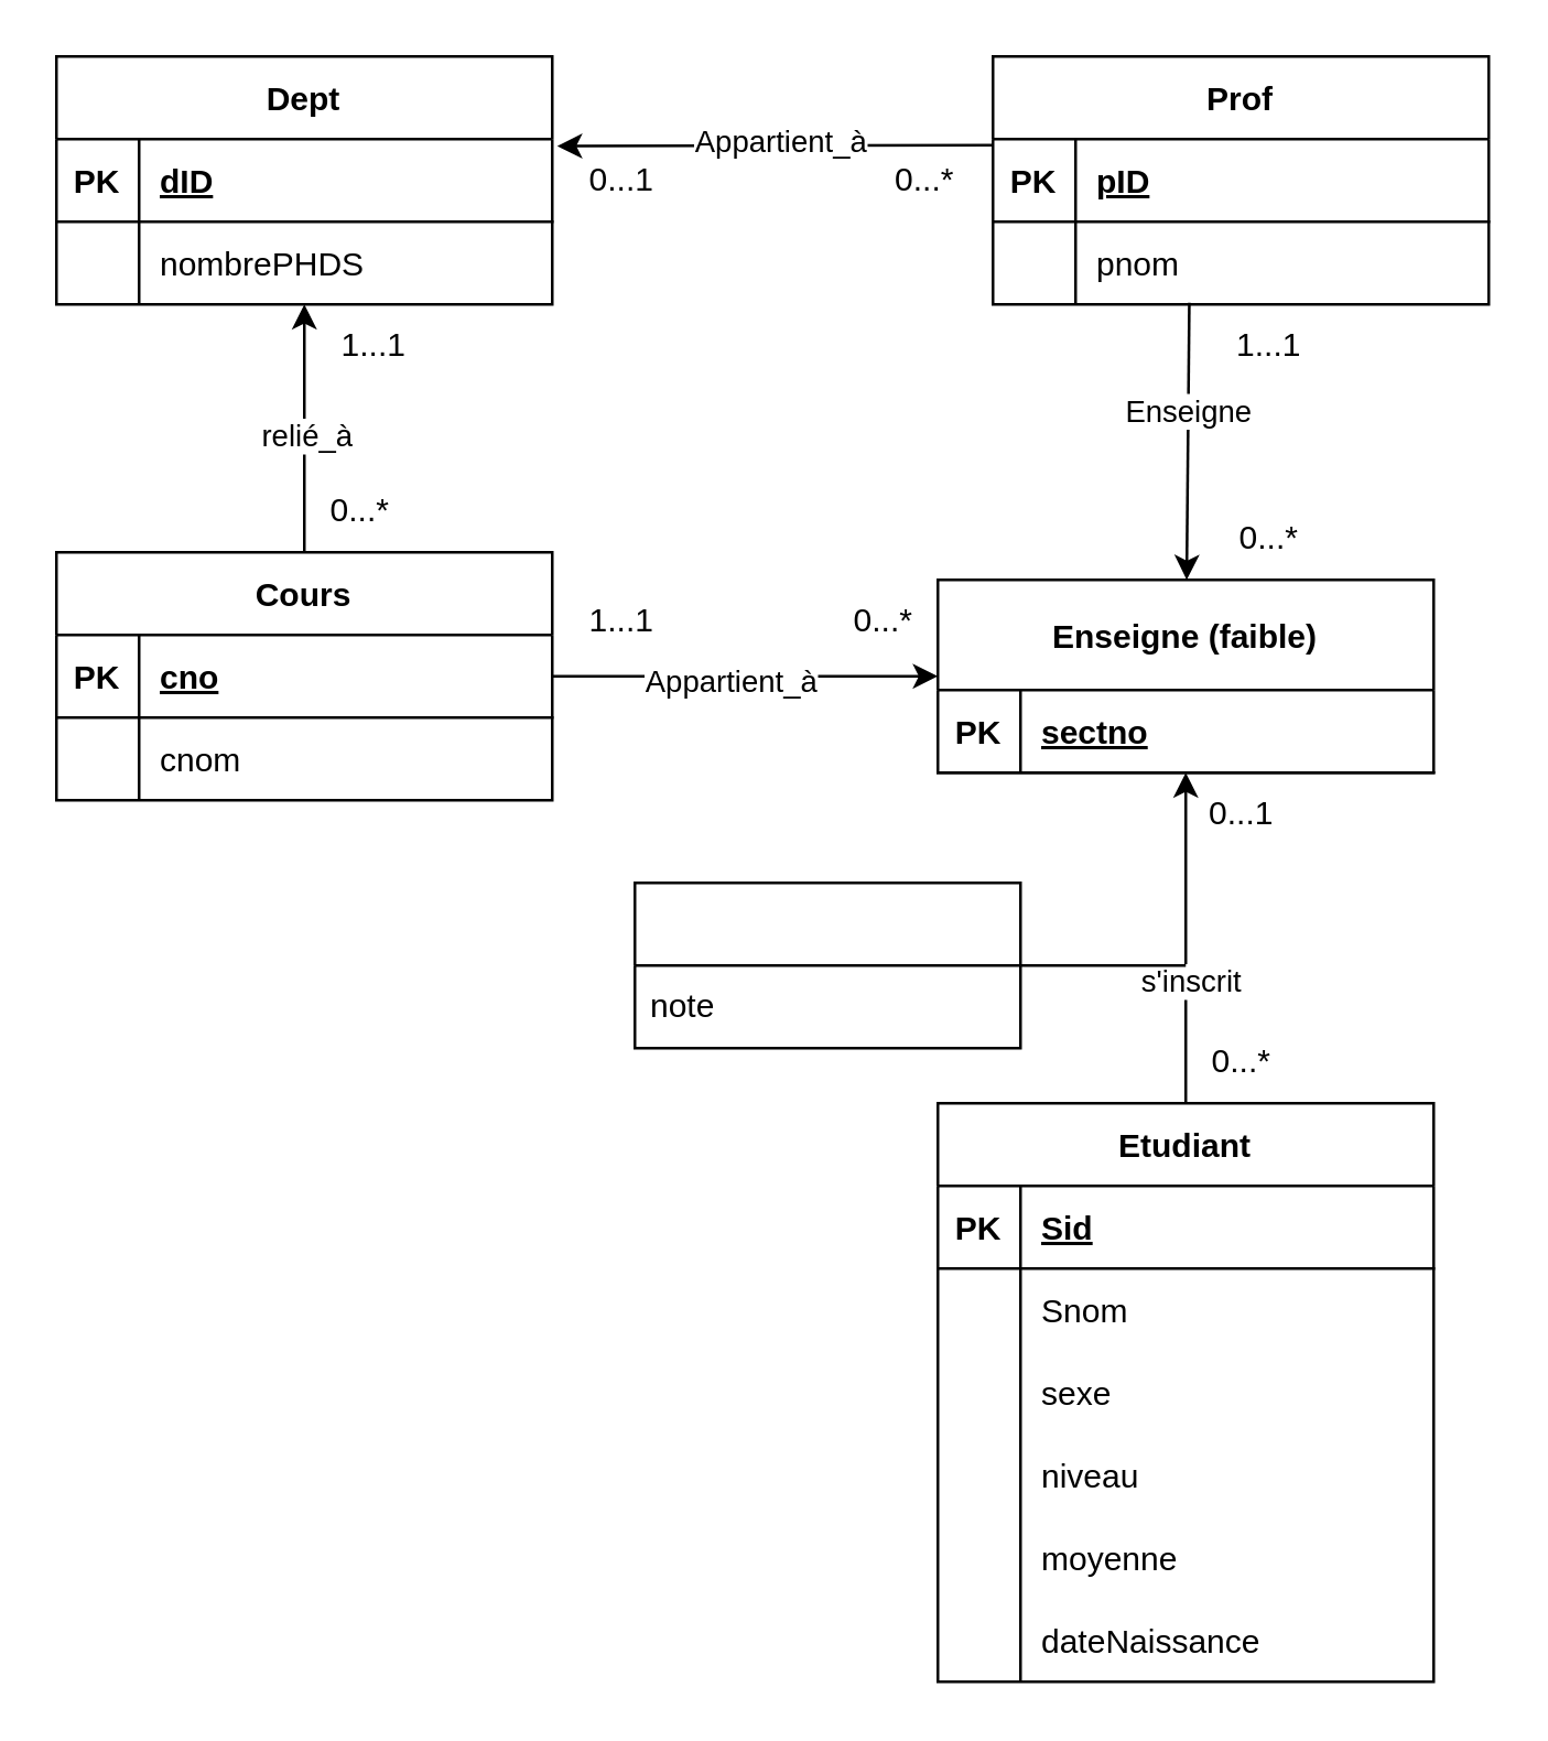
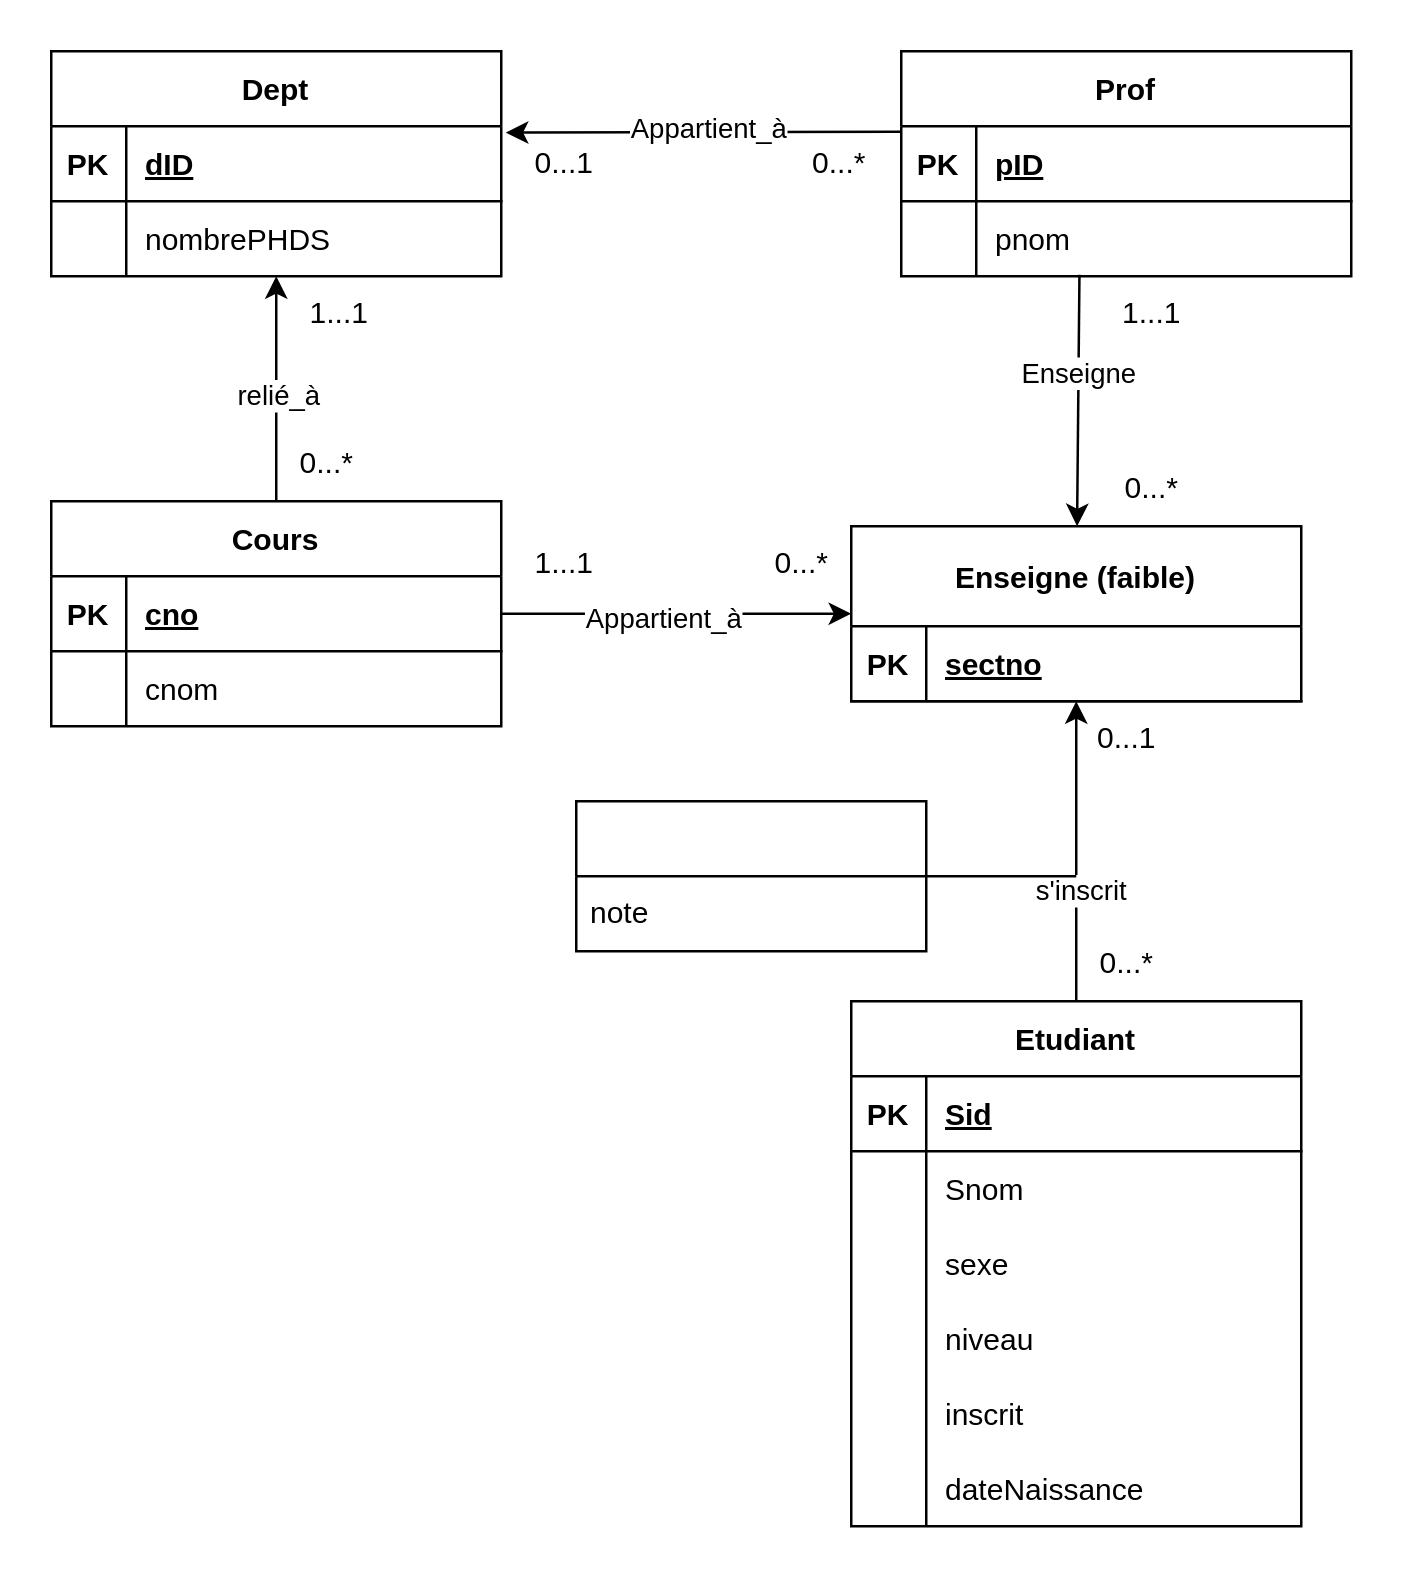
- <mxCell id="17" value="moyenne" style="shape=partialRectangle;connectable=0;fillColor=none;top=0;left=0;bottom=0;right=0;align=left;spacingLeft=6;overflow=hidden;" parent="15" vertex="1"><mxGeometry x="30" width="150" height="30" as="geometry"><mxRectangle width="150" height="30" as="alternateBounds" /></mxGeometry></mxCell>
+ <mxCell id="17" value="inscrit" style="shape=partialRectangle;connectable=0;fillColor=none;top=0;left=0;bottom=0;right=0;align=left;spacingLeft=6;overflow=hidden;" parent="15" vertex="1"><mxGeometry x="30" width="150" height="30" as="geometry"><mxRectangle width="150" height="30" as="alternateBounds" /></mxGeometry></mxCell>
